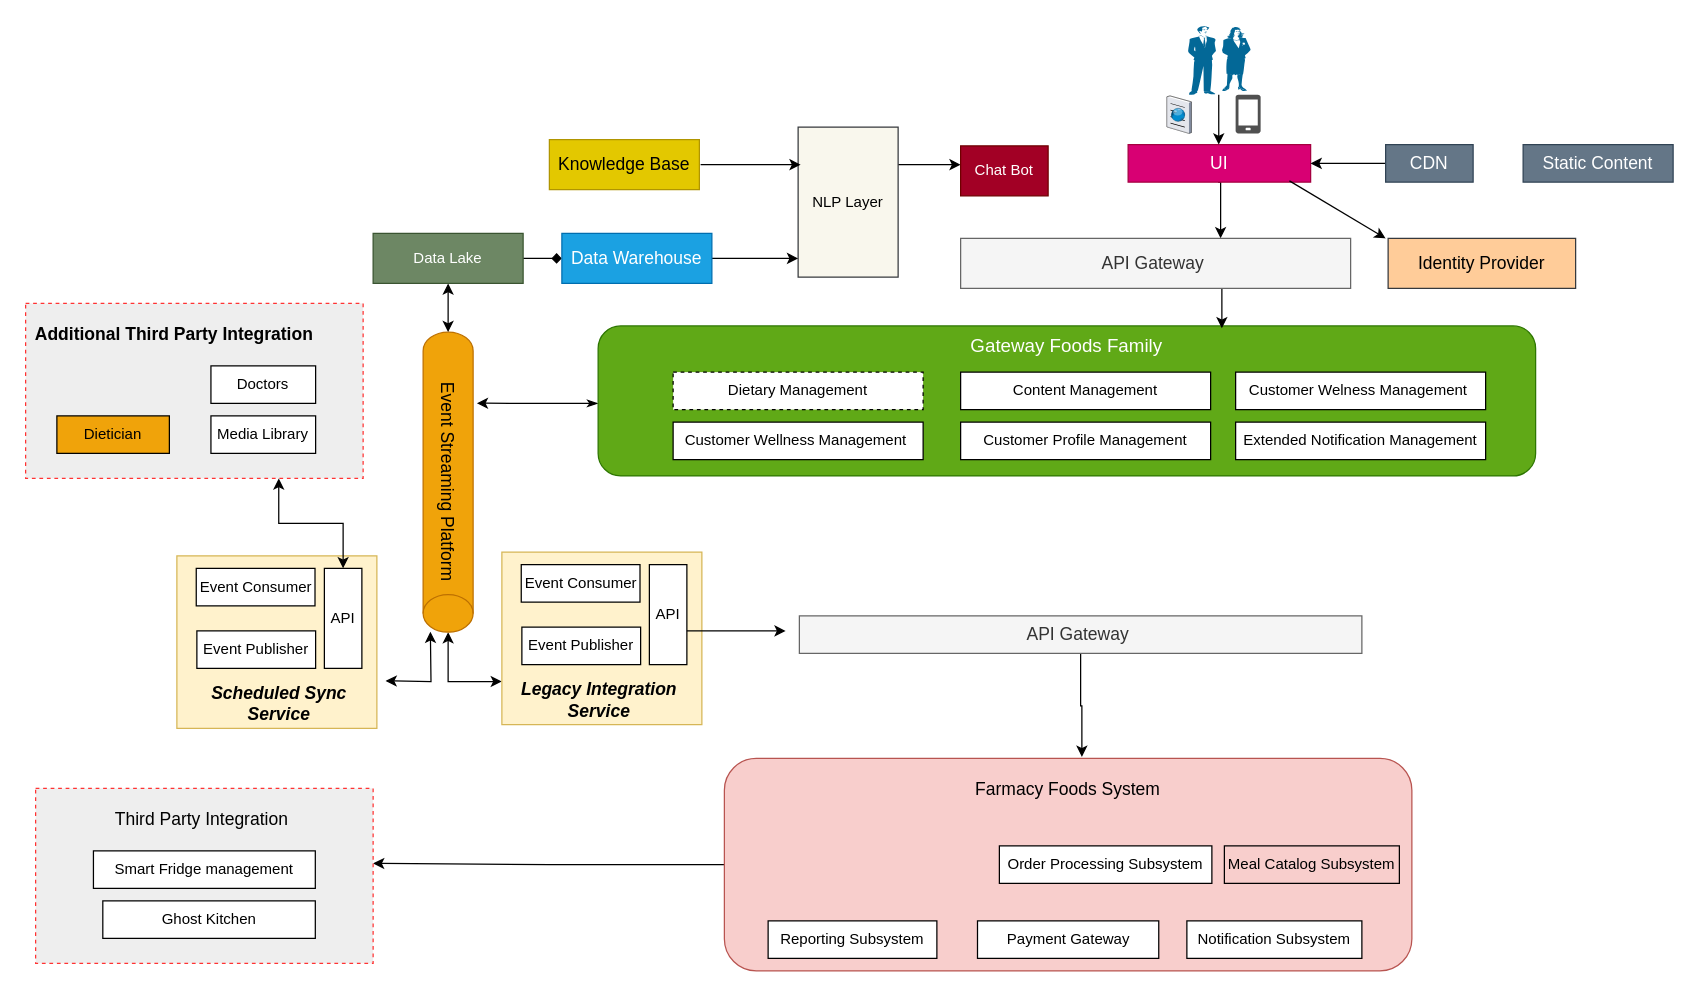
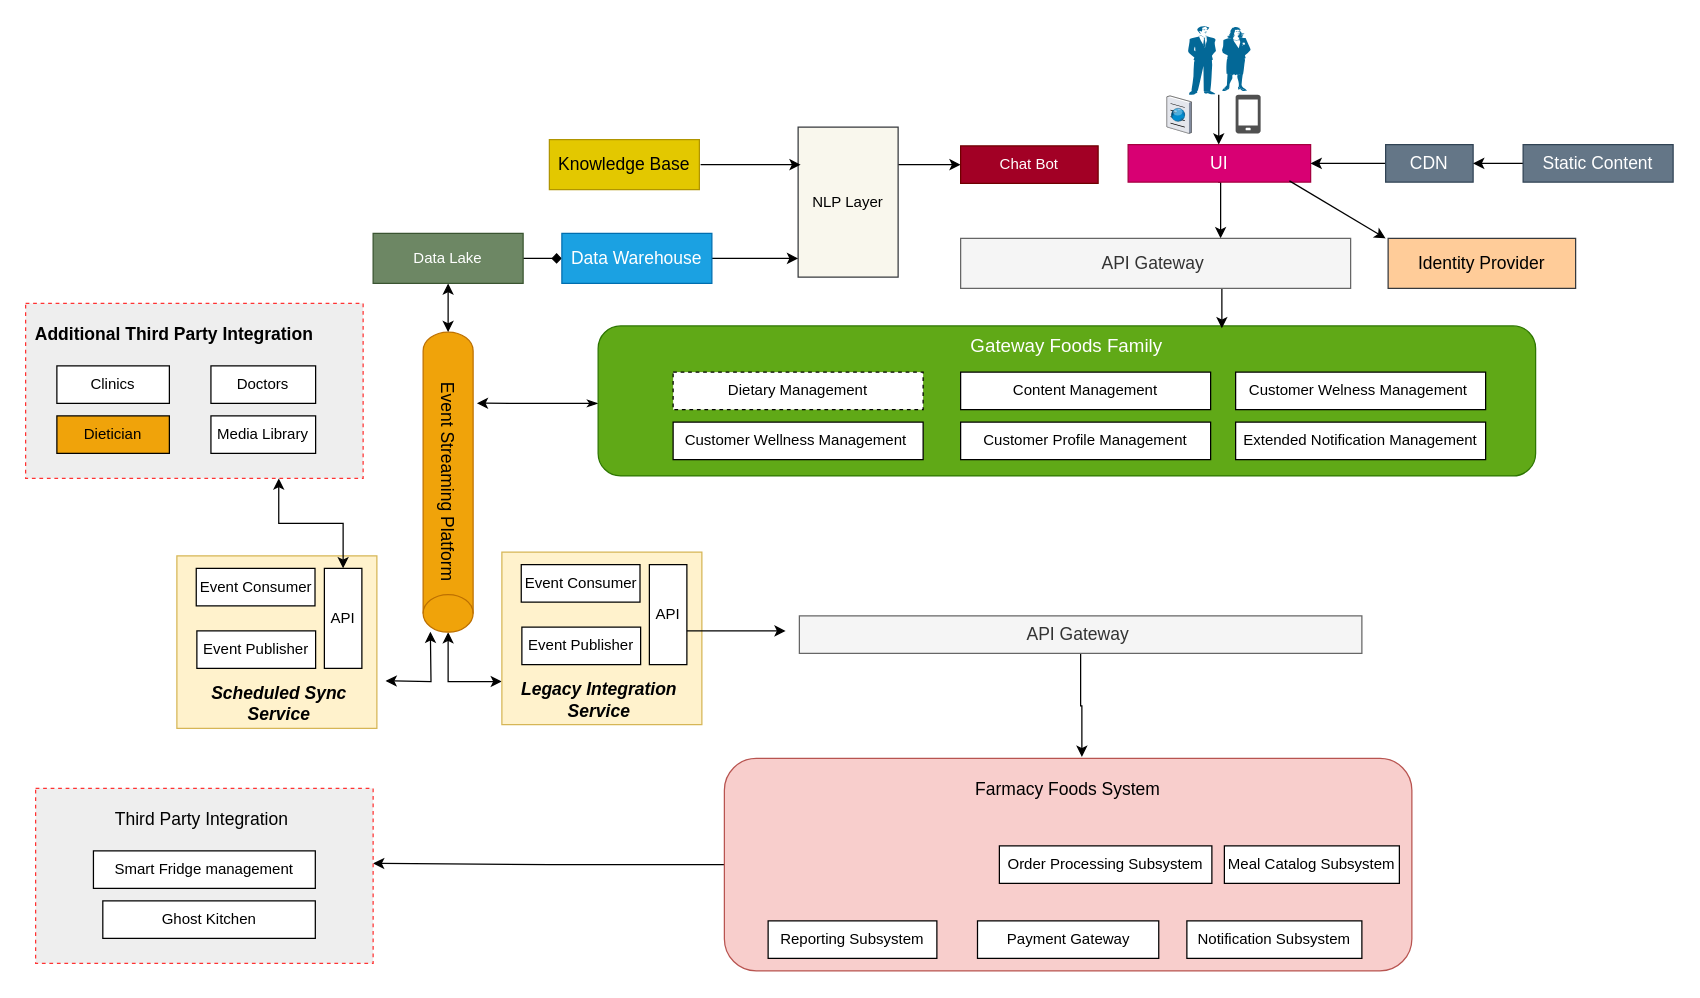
+ <mxCell id="57" style="edgeStyle=orthogonalEdgeStyle;rounded=0;orthogonalLoop=1;jettySize=auto;html=1;fontSize=14;startArrow=none;startFill=0;endArrow=classic;endFill=1;" edge="1" parent="1" source="58" target="56"><mxGeometry relative="1" as="geometry" /></mxCell>
- <mxCell id="35" value="Chat Bot" style="rounded=0;whiteSpace=wrap;html=1;fillColor=#a20025;fontColor=#ffffff;strokeColor=#6F0000;" vertex="1" parent="1"><mxGeometry x="768" y="116" width="70" height="40" as="geometry" /></mxCell>
+ <mxCell id="35" value="Chat Bot" style="rounded=0;whiteSpace=wrap;html=1;fillColor=#a20025;fontColor=#ffffff;strokeColor=#6F0000;" vertex="1" parent="1"><mxGeometry x="768" y="116" width="110" height="30" as="geometry" /></mxCell>
+ <mxCell id="23" value="Clinics" style="rounded=0;whiteSpace=wrap;html=1;" vertex="1" parent="1"><mxGeometry x="45" y="292" width="90" height="30" as="geometry" /></mxCell>
- <mxCell id="10" value="Meal Catalog Subsystem" style="rounded=0;whiteSpace=wrap;html=1;fillColor=#f8cecc;" vertex="1" parent="6"><mxGeometry x="400" y="70" width="140" height="30" as="geometry" /></mxCell>
+ <mxCell id="10" value="Meal Catalog Subsystem" style="rounded=0;whiteSpace=wrap;html=1;" vertex="1" parent="6"><mxGeometry x="400" y="70" width="140" height="30" as="geometry" /></mxCell>
